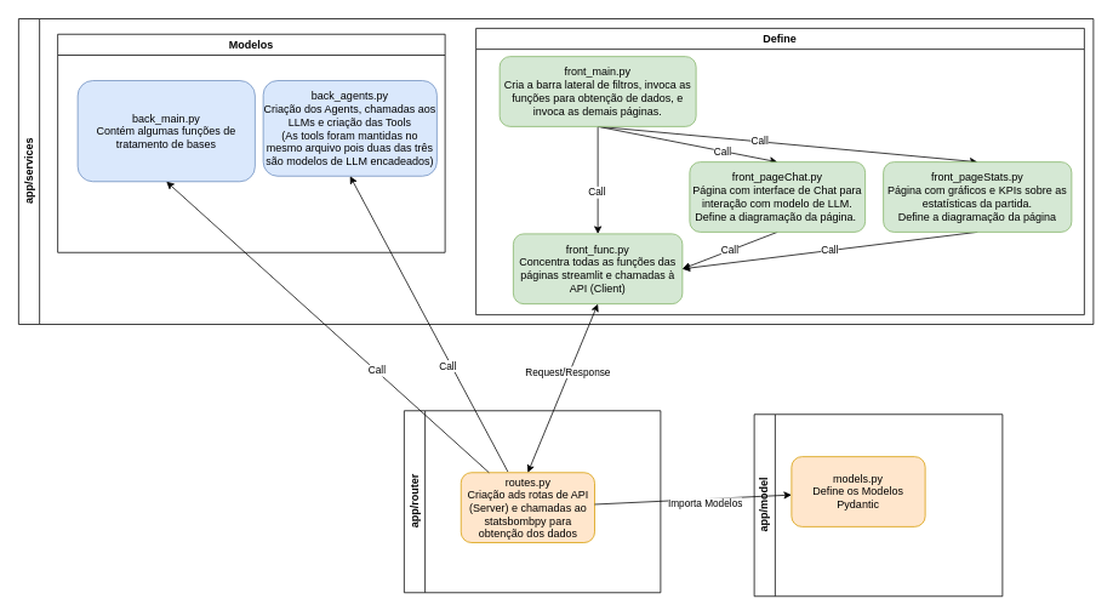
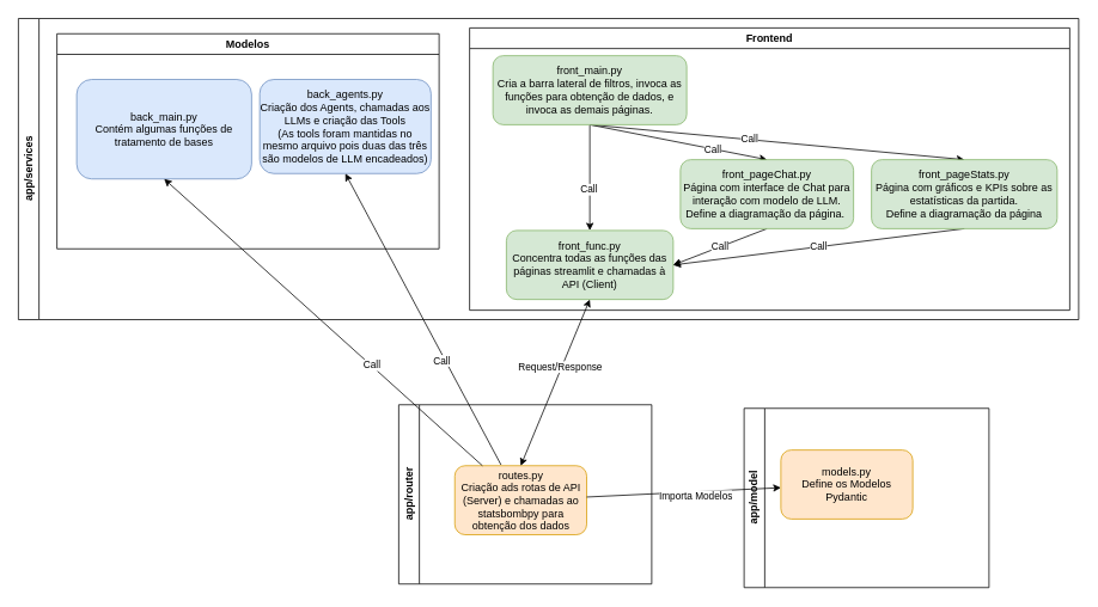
- <mxCell id="12" value="Define" style="swimlane;whiteSpace=wrap;html=1;" parent="8" vertex="1"><mxGeometry x="503" y="10.5" width="669" height="315" as="geometry" /></mxCell>
+ <mxCell id="12" value="Frontend" style="swimlane;whiteSpace=wrap;html=1;" parent="8" vertex="1"><mxGeometry x="503" y="10.5" width="669" height="315" as="geometry" /></mxCell>
